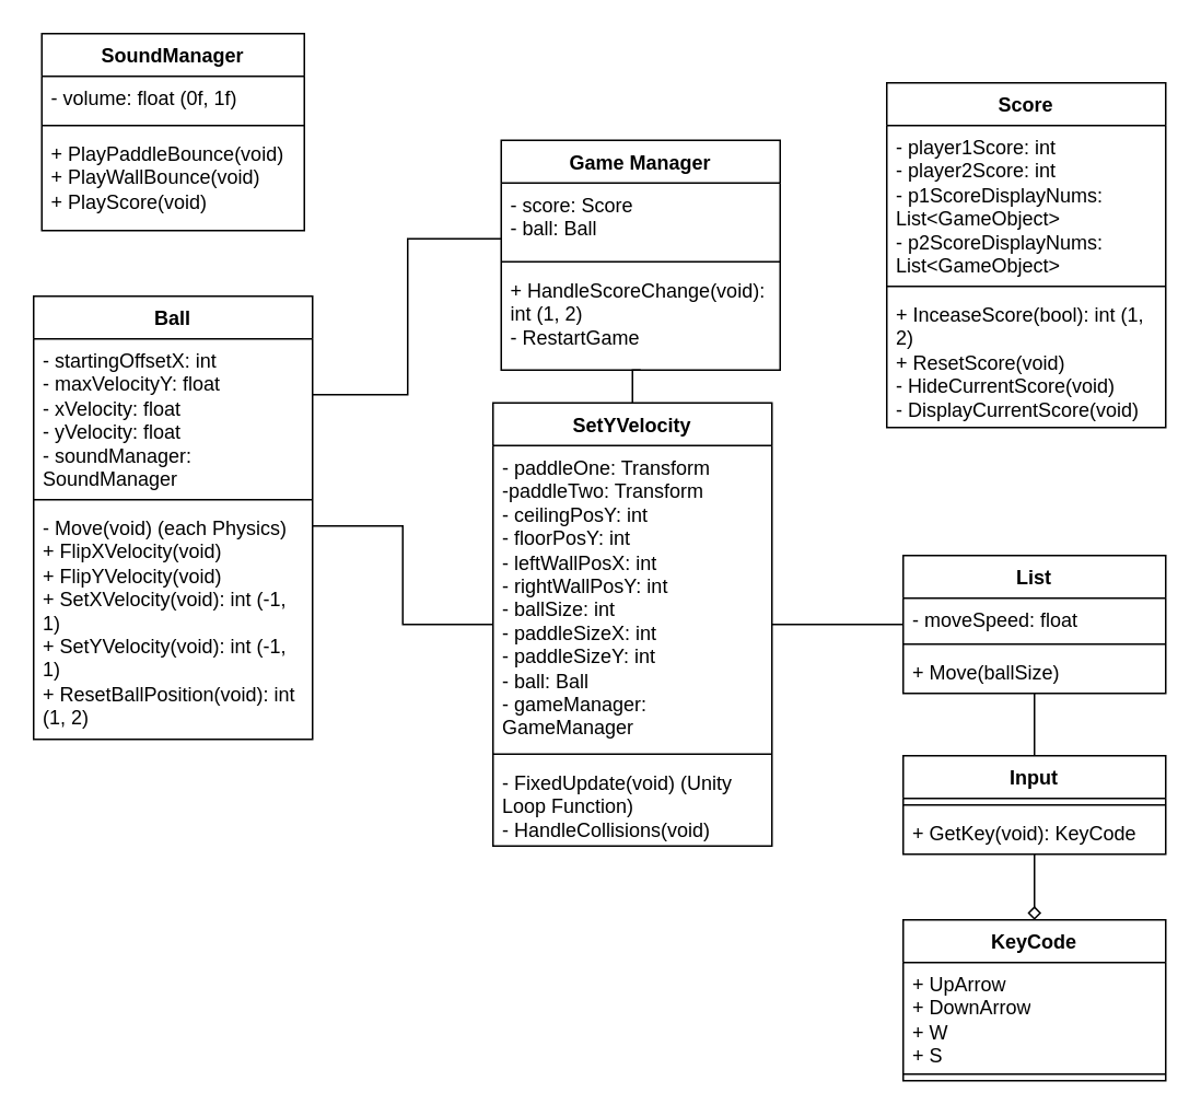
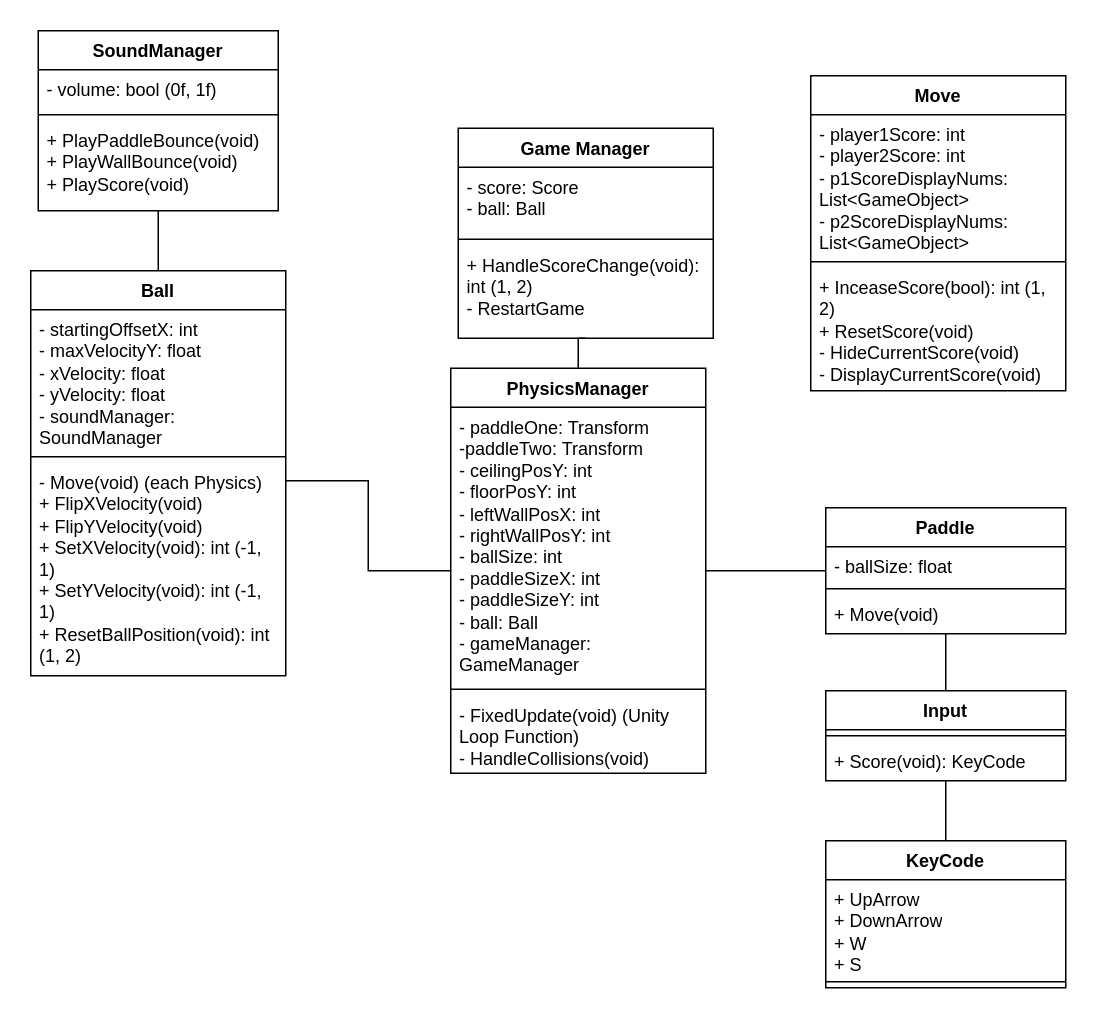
- <mxCell id="36" value="- volume: float (0f, 1f)" style="text;strokeColor=none;fillColor=none;align=left;verticalAlign=top;spacingLeft=4;spacingRight=4;overflow=hidden;rotatable=0;points=[[0,0.5],[1,0.5]];portConstraint=eastwest;whiteSpace=wrap;html=1;" parent="35" vertex="1"><mxGeometry y="26" width="160" height="26" as="geometry" /></mxCell>
+ <mxCell id="36" value="- volume: bool (0f, 1f)" style="text;strokeColor=none;fillColor=none;align=left;verticalAlign=top;spacingLeft=4;spacingRight=4;overflow=hidden;rotatable=0;points=[[0,0.5],[1,0.5]];portConstraint=eastwest;whiteSpace=wrap;html=1;" parent="35" vertex="1"><mxGeometry y="26" width="160" height="26" as="geometry" /></mxCell>
- <mxCell id="16" value="&lt;div&gt;Score&lt;/div&gt;" style="swimlane;fontStyle=1;align=center;verticalAlign=top;childLayout=stackLayout;horizontal=1;startSize=26;horizontalStack=0;resizeParent=1;resizeParentMax=0;resizeLast=0;collapsible=1;marginBottom=0;whiteSpace=wrap;html=1;" parent="1" vertex="1"><mxGeometry x="540" y="50" width="170" height="210" as="geometry" /></mxCell>
+ <mxCell id="16" value="&lt;div&gt;Move&lt;/div&gt;" style="swimlane;fontStyle=1;align=center;verticalAlign=top;childLayout=stackLayout;horizontal=1;startSize=26;horizontalStack=0;resizeParent=1;resizeParentMax=0;resizeLast=0;collapsible=1;marginBottom=0;whiteSpace=wrap;html=1;" parent="1" vertex="1"><mxGeometry x="540" y="50" width="170" height="210" as="geometry" /></mxCell>
+ <mxCell id="11" style="edgeStyle=orthogonalEdgeStyle;rounded=0;orthogonalLoop=1;jettySize=auto;html=1;endArrow=none;endFill=0;" parent="1" source="12" target="35" edge="1"><mxGeometry relative="1" as="geometry" /></mxCell>
- <mxCell id="27" style="edgeStyle=orthogonalEdgeStyle;rounded=0;orthogonalLoop=1;jettySize=auto;html=1;endArrow=none;endFill=0;" parent="1" source="28" target="12" edge="1"><mxGeometry relative="1" as="geometry"><Array as="points"><mxPoint x="248" y="145" /><mxPoint x="248" y="240" /></Array></mxGeometry></mxCell>
- <mxCell id="23" value="&lt;div&gt;SetYVelocity&lt;/div&gt;" style="swimlane;fontStyle=1;align=center;verticalAlign=top;childLayout=stackLayout;horizontal=1;startSize=26;horizontalStack=0;resizeParent=1;resizeParentMax=0;resizeLast=0;collapsible=1;marginBottom=0;whiteSpace=wrap;html=1;" parent="1" vertex="1"><mxGeometry x="300" y="245" width="170" height="270" as="geometry" /></mxCell>
+ <mxCell id="23" value="&lt;div&gt;PhysicsManager&lt;/div&gt;" style="swimlane;fontStyle=1;align=center;verticalAlign=top;childLayout=stackLayout;horizontal=1;startSize=26;horizontalStack=0;resizeParent=1;resizeParentMax=0;resizeLast=0;collapsible=1;marginBottom=0;whiteSpace=wrap;html=1;" parent="1" vertex="1"><mxGeometry x="300" y="245" width="170" height="270" as="geometry" /></mxCell>
- <mxCell id="7" value="List" style="swimlane;fontStyle=1;align=center;verticalAlign=top;childLayout=stackLayout;horizontal=1;startSize=26;horizontalStack=0;resizeParent=1;resizeParentMax=0;resizeLast=0;collapsible=1;marginBottom=0;whiteSpace=wrap;html=1;" parent="1" vertex="1"><mxGeometry x="550" y="338" width="160" height="84" as="geometry" /></mxCell>
+ <mxCell id="7" value="Paddle" style="swimlane;fontStyle=1;align=center;verticalAlign=top;childLayout=stackLayout;horizontal=1;startSize=26;horizontalStack=0;resizeParent=1;resizeParentMax=0;resizeLast=0;collapsible=1;marginBottom=0;whiteSpace=wrap;html=1;" parent="1" vertex="1"><mxGeometry x="550" y="338" width="160" height="84" as="geometry" /></mxCell>
- <mxCell id="8" value="- moveSpeed: float" style="text;strokeColor=none;fillColor=none;align=left;verticalAlign=top;spacingLeft=4;spacingRight=4;overflow=hidden;rotatable=0;points=[[0,0.5],[1,0.5]];portConstraint=eastwest;whiteSpace=wrap;html=1;" parent="7" vertex="1"><mxGeometry y="26" width="160" height="24" as="geometry" /></mxCell>
+ <mxCell id="8" value="- ballSize: float" style="text;strokeColor=none;fillColor=none;align=left;verticalAlign=top;spacingLeft=4;spacingRight=4;overflow=hidden;rotatable=0;points=[[0,0.5],[1,0.5]];portConstraint=eastwest;whiteSpace=wrap;html=1;" parent="7" vertex="1"><mxGeometry y="26" width="160" height="24" as="geometry" /></mxCell>
- <mxCell id="10" value="&lt;div&gt;+ Move(ballSize)&lt;br&gt;&lt;/div&gt;" style="text;strokeColor=none;fillColor=none;align=left;verticalAlign=top;spacingLeft=4;spacingRight=4;overflow=hidden;rotatable=0;points=[[0,0.5],[1,0.5]];portConstraint=eastwest;whiteSpace=wrap;html=1;" parent="7" vertex="1"><mxGeometry y="58" width="160" height="26" as="geometry" /></mxCell>
+ <mxCell id="10" value="&lt;div&gt;+ Move(void)&lt;br&gt;&lt;/div&gt;" style="text;strokeColor=none;fillColor=none;align=left;verticalAlign=top;spacingLeft=4;spacingRight=4;overflow=hidden;rotatable=0;points=[[0,0.5],[1,0.5]];portConstraint=eastwest;whiteSpace=wrap;html=1;" parent="7" vertex="1"><mxGeometry y="58" width="160" height="26" as="geometry" /></mxCell>
- <mxCell id="6" value="+ GetKey(void): KeyCode" style="text;strokeColor=none;fillColor=none;align=left;verticalAlign=top;spacingLeft=4;spacingRight=4;overflow=hidden;rotatable=0;points=[[0,0.5],[1,0.5]];portConstraint=eastwest;whiteSpace=wrap;html=1;" parent="4" vertex="1"><mxGeometry y="34" width="160" height="26" as="geometry" /></mxCell>
+ <mxCell id="6" value="+ Score(void): KeyCode" style="text;strokeColor=none;fillColor=none;align=left;verticalAlign=top;spacingLeft=4;spacingRight=4;overflow=hidden;rotatable=0;points=[[0,0.5],[1,0.5]];portConstraint=eastwest;whiteSpace=wrap;html=1;" parent="4" vertex="1"><mxGeometry y="34" width="160" height="26" as="geometry" /></mxCell>
- <mxCell id="3" style="edgeStyle=orthogonalEdgeStyle;rounded=0;orthogonalLoop=1;jettySize=auto;html=1;endArrow=diamond;endFill=0;" parent="1" source="4" target="32" edge="1"><mxGeometry relative="1" as="geometry" /></mxCell>
+ <mxCell id="3" style="edgeStyle=orthogonalEdgeStyle;rounded=0;orthogonalLoop=1;jettySize=auto;html=1;endArrow=none;endFill=0;" parent="1" source="4" target="32" edge="1"><mxGeometry relative="1" as="geometry" /></mxCell>
